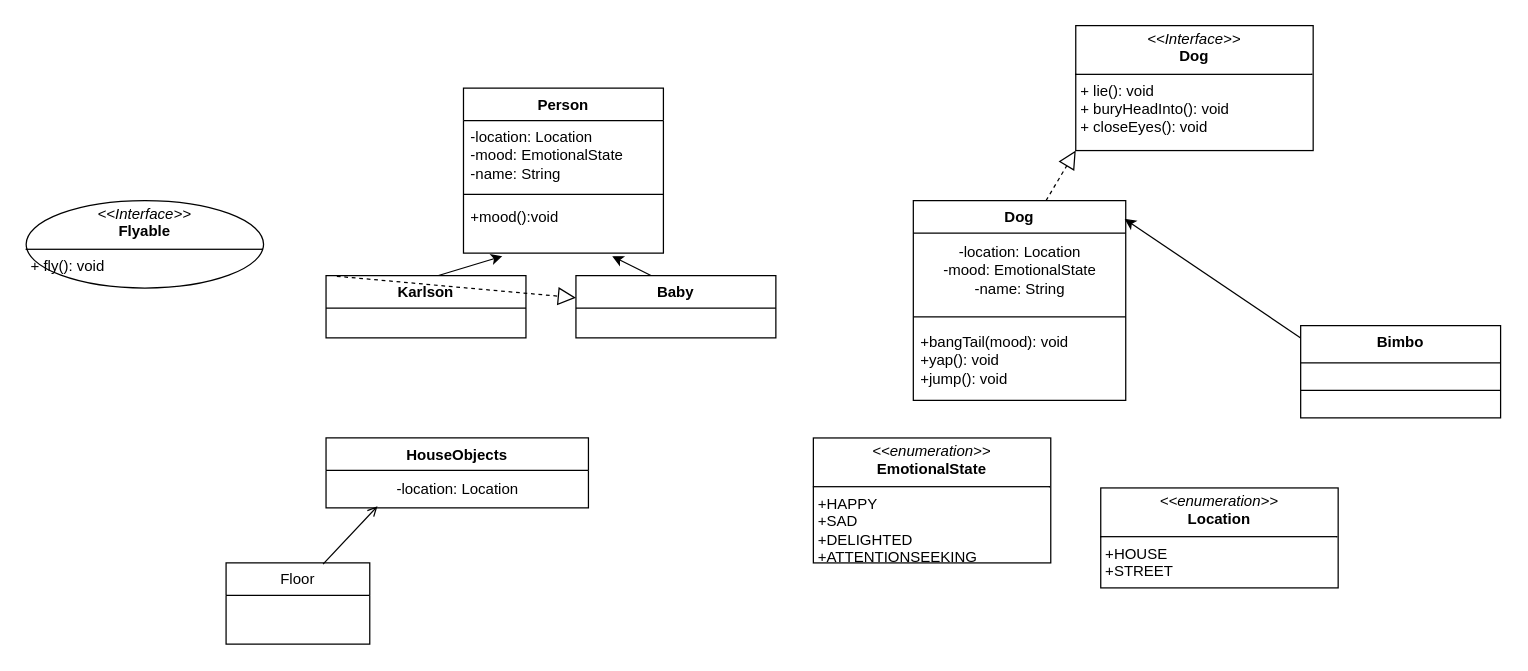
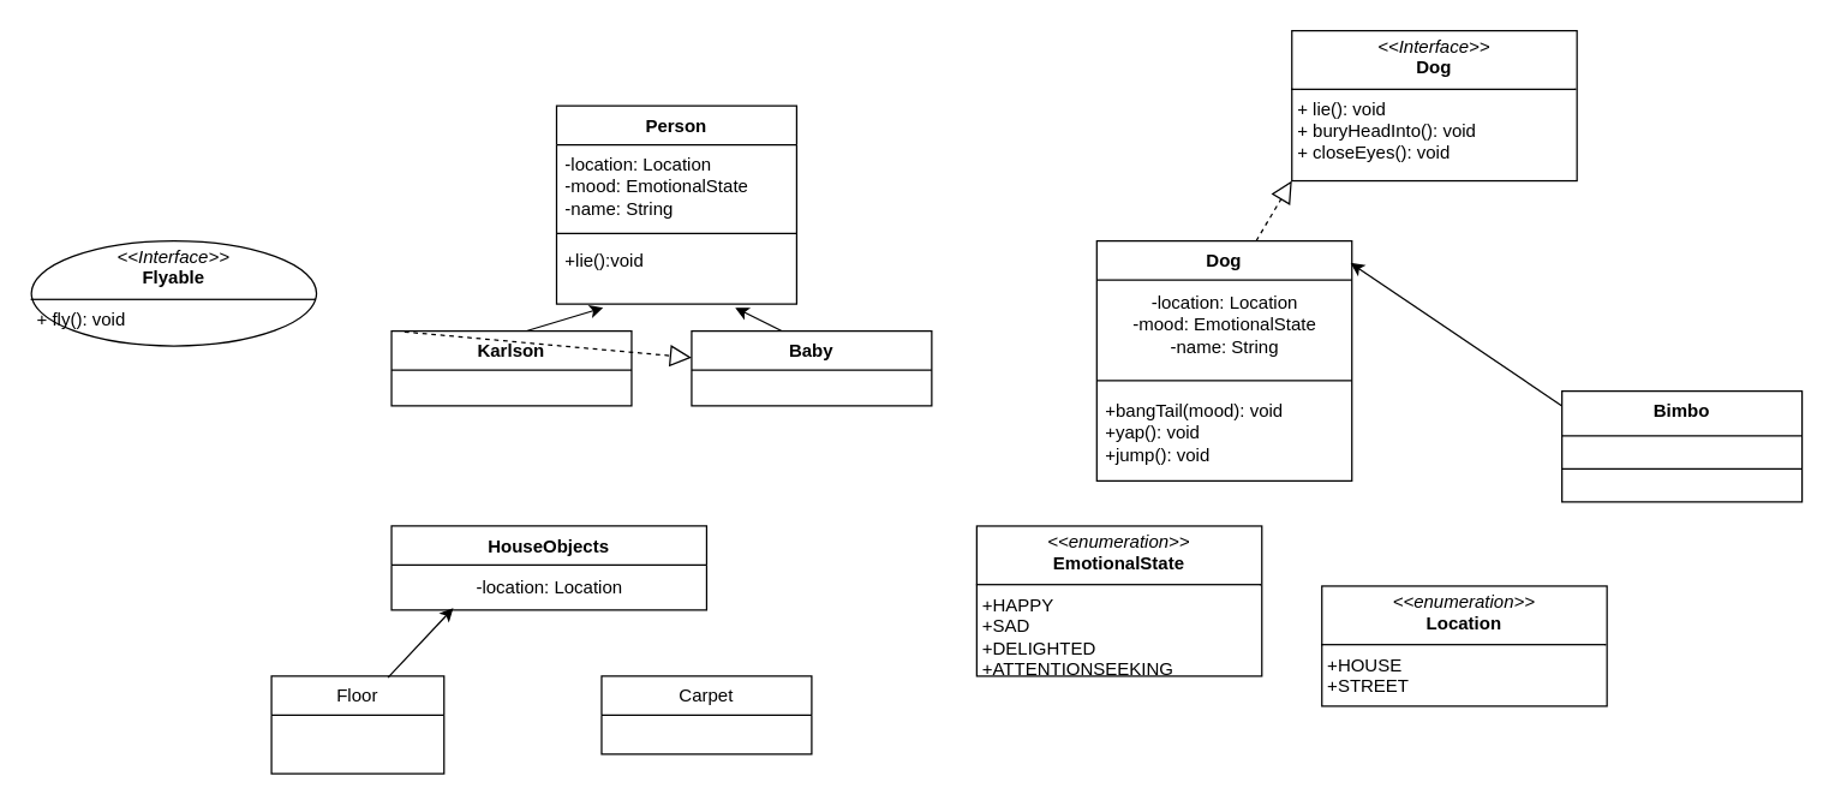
- <mxCell id="5" value="&lt;span style=&quot;background-color: initial;&quot;&gt;+mood():void&lt;/span&gt;&lt;div&gt;&lt;br&gt;&lt;/div&gt;" style="text;strokeColor=none;fillColor=none;align=left;verticalAlign=top;spacingLeft=4;spacingRight=4;overflow=hidden;rotatable=0;points=[[0,0.5],[1,0.5]];portConstraint=eastwest;whiteSpace=wrap;html=1;" parent="2" vertex="1"><mxGeometry y="90" width="160" height="42" as="geometry" /></mxCell>
+ <mxCell id="5" value="&lt;span style=&quot;background-color: initial;&quot;&gt;+lie():void&lt;/span&gt;&lt;div&gt;&lt;br&gt;&lt;/div&gt;" style="text;strokeColor=none;fillColor=none;align=left;verticalAlign=top;spacingLeft=4;spacingRight=4;overflow=hidden;rotatable=0;points=[[0,0.5],[1,0.5]];portConstraint=eastwest;whiteSpace=wrap;html=1;" parent="2" vertex="1"><mxGeometry y="90" width="160" height="42" as="geometry" /></mxCell>
- <mxCell id="24" value="" style="edgeStyle=none;orthogonalLoop=1;jettySize=auto;html=1;rounded=0;exitX=0.675;exitY=0.015;exitDx=0;exitDy=0;exitPerimeter=0;entryX=0.196;entryY=0.954;entryDx=0;entryDy=0;entryPerimeter=0;endArrow=open;" parent="1" source="22" target="21" edge="1"><mxGeometry width="100" relative="1" as="geometry"><mxPoint x="60" y="460" as="sourcePoint" /><mxPoint x="291" y="404" as="targetPoint" /><Array as="points" /></mxGeometry></mxCell>
+ <mxCell id="24" value="" style="edgeStyle=none;orthogonalLoop=1;jettySize=auto;html=1;rounded=0;exitX=0.675;exitY=0.015;exitDx=0;exitDy=0;exitPerimeter=0;entryX=0.196;entryY=0.954;entryDx=0;entryDy=0;entryPerimeter=0;" parent="1" source="22" target="21" edge="1"><mxGeometry width="100" relative="1" as="geometry"><mxPoint x="60" y="460" as="sourcePoint" /><mxPoint x="291" y="404" as="targetPoint" /><Array as="points" /></mxGeometry></mxCell>
+ <mxCell id="23" value="Carpet" style="swimlane;fontStyle=0;childLayout=stackLayout;horizontal=1;startSize=26;fillColor=none;horizontalStack=0;resizeParent=1;resizeParentMax=0;resizeLast=0;collapsible=1;marginBottom=0;whiteSpace=wrap;html=1;" parent="1" vertex="1"><mxGeometry x="400" y="450" width="140" height="52" as="geometry" /></mxCell>
